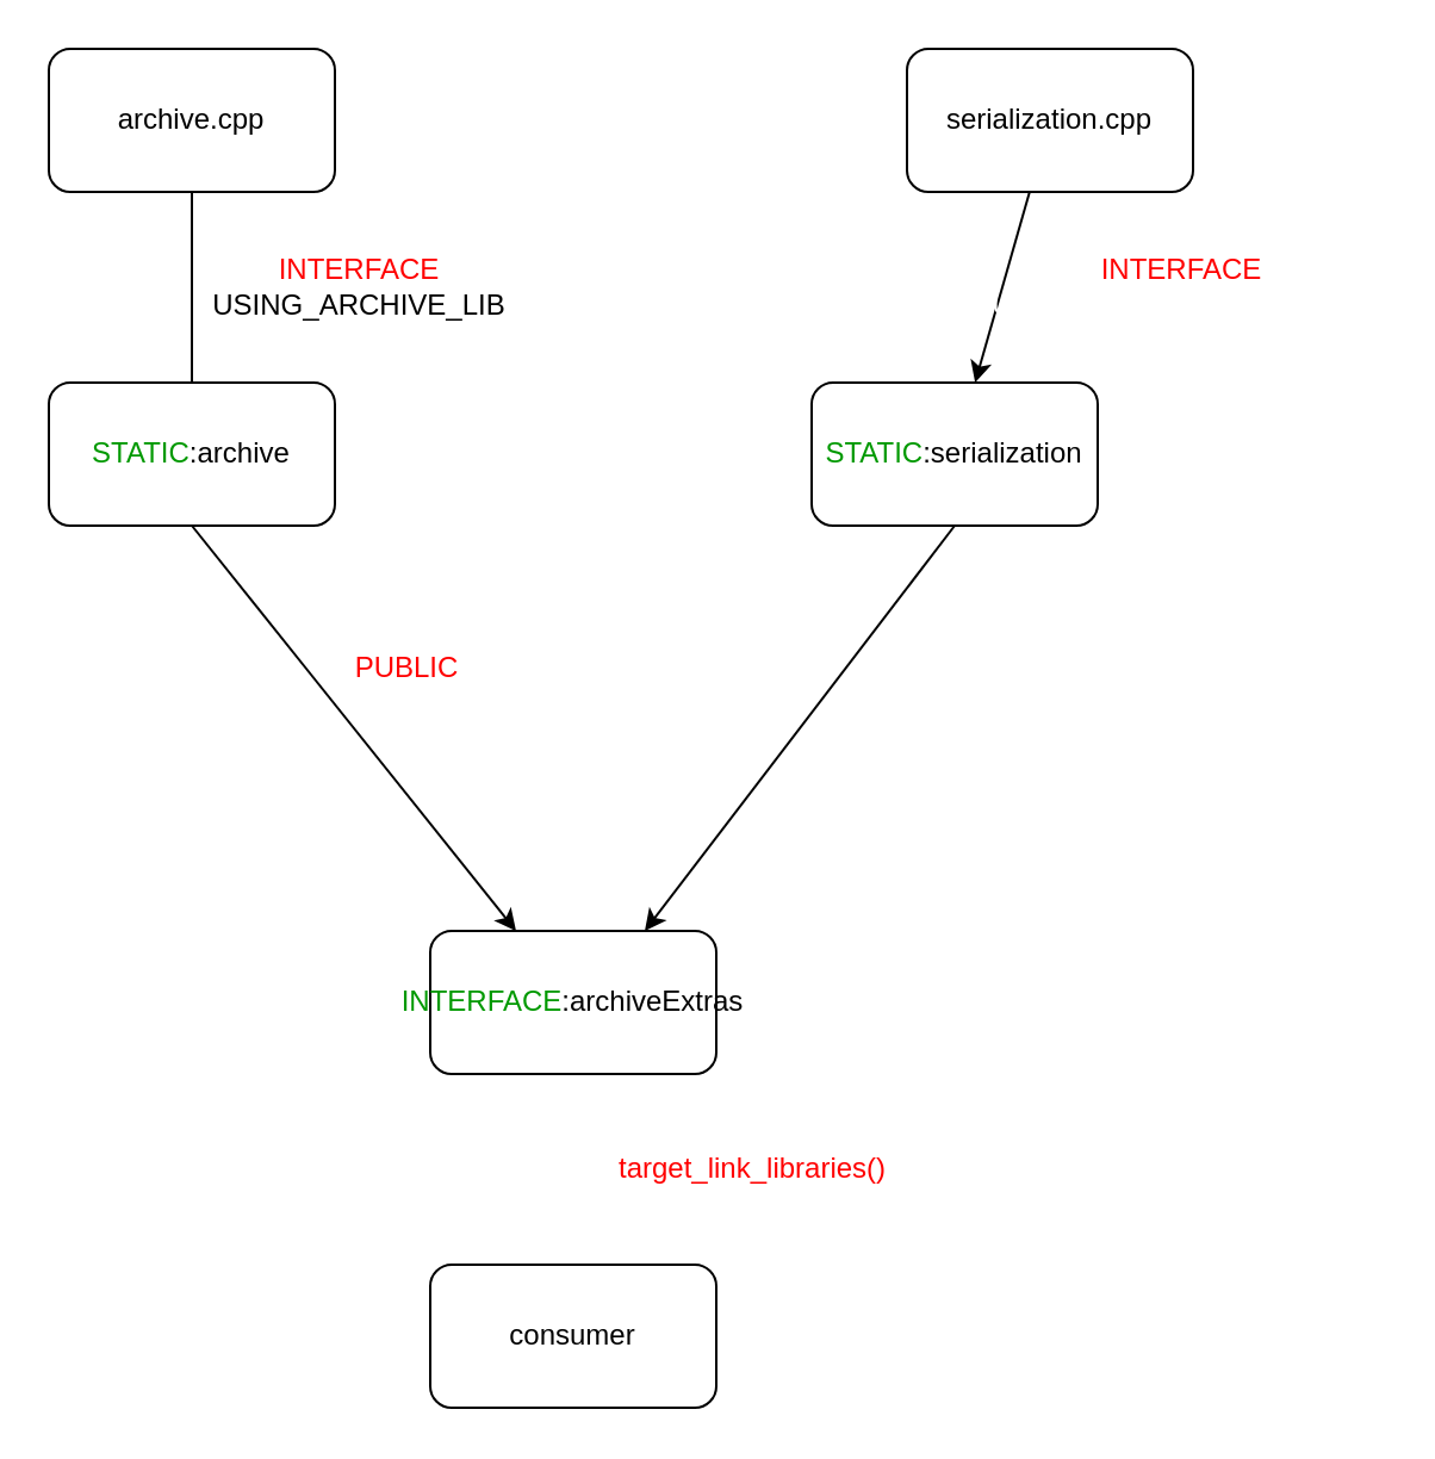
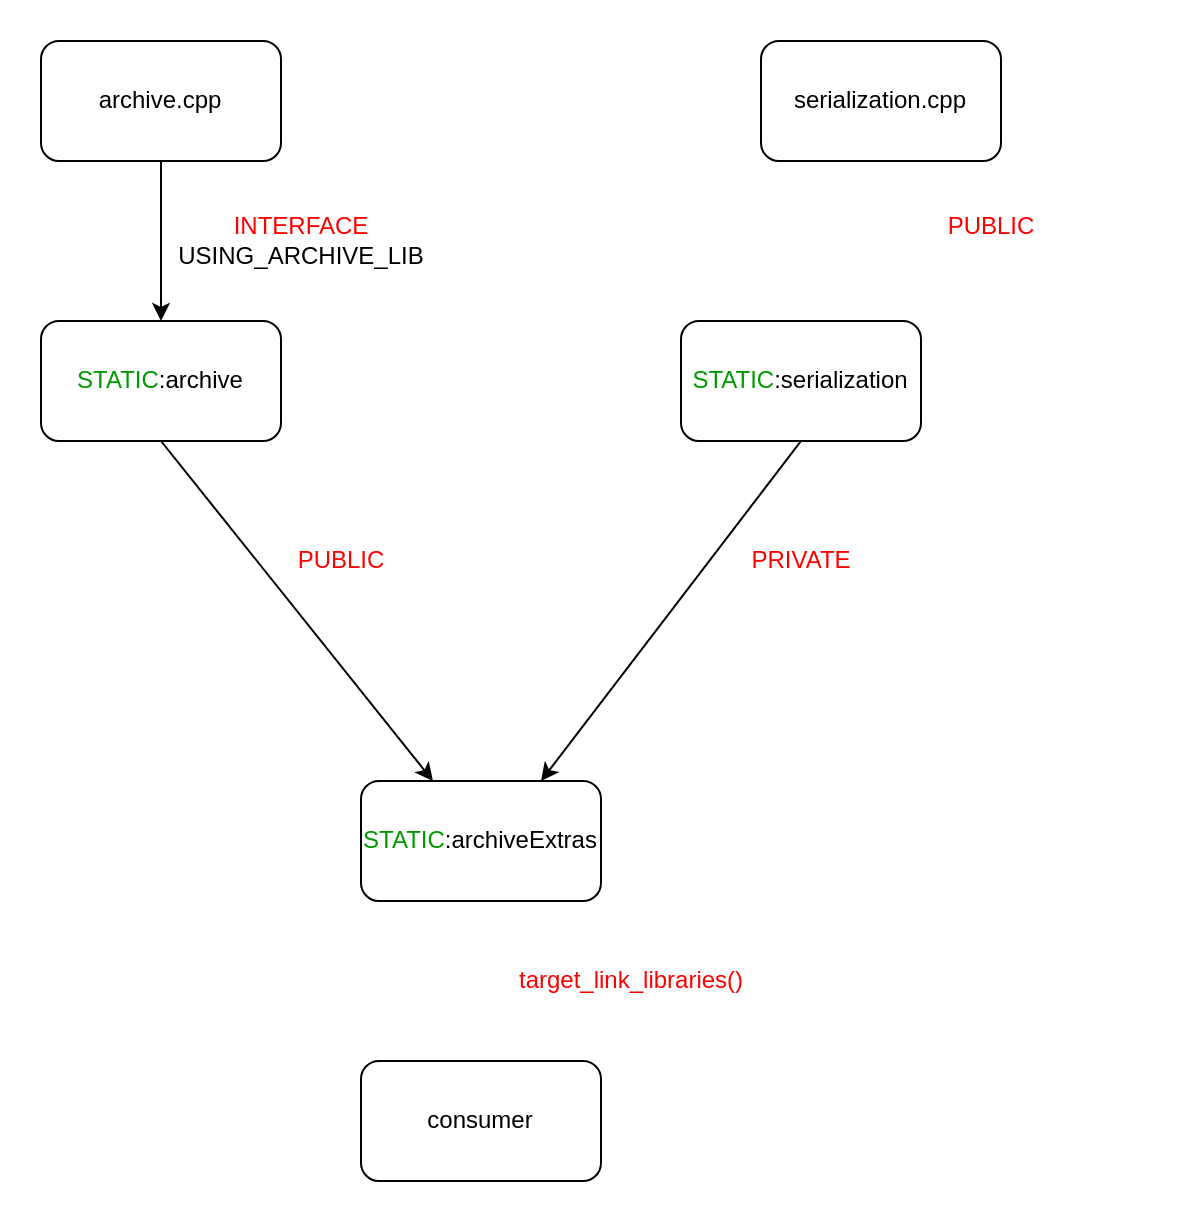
- <mxCell id="4" value="" style="edgeStyle=none;html=1;fontColor=#FF0000;" edge="1" parent="1" source="5" target="9"><mxGeometry relative="1" as="geometry" /></mxCell>
- <mxCell id="10" value="INTERFACE&lt;br&gt;&lt;font color=&quot;#ffffff&quot;&gt;USING_SERIALIZATION_LIB&lt;/font&gt;" style="text;html=1;align=center;verticalAlign=middle;resizable=0;points=[];autosize=1;strokeColor=none;fillColor=none;fontColor=#FF0000;" vertex="1" parent="1"><mxGeometry x="410" y="105" width="170" height="30" as="geometry" /></mxCell>
+ <mxCell id="10" value="PUBLIC&lt;br&gt;&lt;font color=&quot;#ffffff&quot;&gt;USING_SERIALIZATION_LIB&lt;/font&gt;" style="text;html=1;align=center;verticalAlign=middle;resizable=0;points=[];autosize=1;strokeColor=none;fillColor=none;fontColor=#FF0000;" vertex="1" parent="1"><mxGeometry x="410" y="105" width="170" height="30" as="geometry" /></mxCell>
- <mxCell id="2" value="" style="edgeStyle=none;html=1;endArrow=none;" edge="1" parent="1" source="3" target="7"><mxGeometry relative="1" as="geometry" /></mxCell>
+ <mxCell id="2" value="" style="edgeStyle=none;html=1;" edge="1" parent="1" source="3" target="7"><mxGeometry relative="1" as="geometry" /></mxCell>
+ <mxCell id="14" value="PRIVATE" style="text;html=1;align=center;verticalAlign=middle;resizable=0;points=[];autosize=1;strokeColor=none;fillColor=none;fontColor=#FF0000;" vertex="1" parent="1"><mxGeometry x="365" y="270" width="70" height="20" as="geometry" /></mxCell>
- <mxCell id="11" value="&lt;font color=&quot;#009900&quot;&gt;INTERFACE&lt;/font&gt;:archiveExtras" style="whiteSpace=wrap;html=1;rounded=1;" vertex="1" parent="1"><mxGeometry x="180" y="390" width="120" height="60" as="geometry" /></mxCell>
+ <mxCell id="11" value="&lt;font color=&quot;#009900&quot;&gt;STATIC&lt;/font&gt;:archiveExtras" style="whiteSpace=wrap;html=1;rounded=1;" vertex="1" parent="1"><mxGeometry x="180" y="390" width="120" height="60" as="geometry" /></mxCell>
